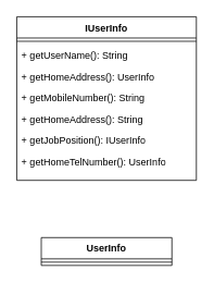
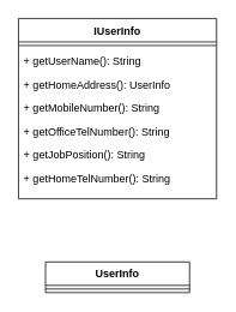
- <mxCell id="7" value="+ getHomeAddress(): String" style="text;strokeColor=none;fillColor=none;align=left;verticalAlign=top;spacingLeft=4;spacingRight=4;overflow=hidden;rotatable=0;points=[[0,0.5],[1,0.5]];portConstraint=eastwest;whiteSpace=wrap;html=1;" vertex="1" parent="2"><mxGeometry y="112" width="220" height="26" as="geometry" /></mxCell>
+ <mxCell id="7" value="+ getOfficeTelNumber(): String" style="text;strokeColor=none;fillColor=none;align=left;verticalAlign=top;spacingLeft=4;spacingRight=4;overflow=hidden;rotatable=0;points=[[0,0.5],[1,0.5]];portConstraint=eastwest;whiteSpace=wrap;html=1;" vertex="1" parent="2"><mxGeometry y="112" width="220" height="26" as="geometry" /></mxCell>
- <mxCell id="8" value="+ getJobPosition(): IUserInfo" style="text;strokeColor=none;fillColor=none;align=left;verticalAlign=top;spacingLeft=4;spacingRight=4;overflow=hidden;rotatable=0;points=[[0,0.5],[1,0.5]];portConstraint=eastwest;whiteSpace=wrap;html=1;" vertex="1" parent="2"><mxGeometry y="138" width="220" height="26" as="geometry" /></mxCell>
+ <mxCell id="8" value="+ getJobPosition(): String" style="text;strokeColor=none;fillColor=none;align=left;verticalAlign=top;spacingLeft=4;spacingRight=4;overflow=hidden;rotatable=0;points=[[0,0.5],[1,0.5]];portConstraint=eastwest;whiteSpace=wrap;html=1;" vertex="1" parent="2"><mxGeometry y="138" width="220" height="26" as="geometry" /></mxCell>
- <mxCell id="9" value="+ getHomeTelNumber(): UserInfo" style="text;strokeColor=none;fillColor=none;align=left;verticalAlign=top;spacingLeft=4;spacingRight=4;overflow=hidden;rotatable=0;points=[[0,0.5],[1,0.5]];portConstraint=eastwest;whiteSpace=wrap;html=1;" vertex="1" parent="2"><mxGeometry y="164" width="220" height="36" as="geometry" /></mxCell>
+ <mxCell id="9" value="+ getHomeTelNumber(): String" style="text;strokeColor=none;fillColor=none;align=left;verticalAlign=top;spacingLeft=4;spacingRight=4;overflow=hidden;rotatable=0;points=[[0,0.5],[1,0.5]];portConstraint=eastwest;whiteSpace=wrap;html=1;" vertex="1" parent="2"><mxGeometry y="164" width="220" height="36" as="geometry" /></mxCell>
